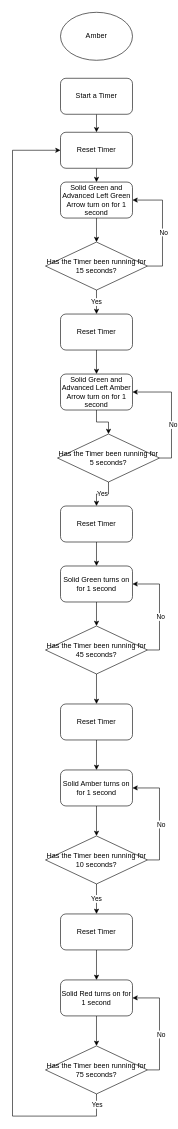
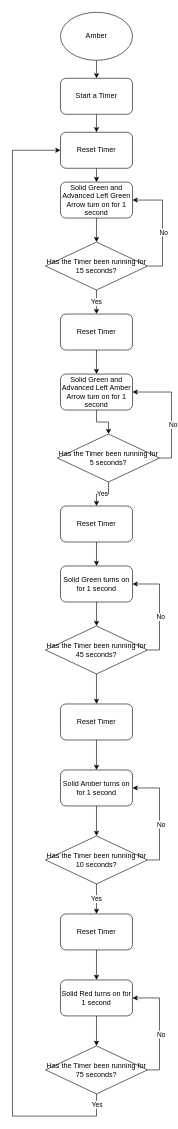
+ <mxCell id="2" style="edgeStyle=orthogonalEdgeStyle;rounded=0;orthogonalLoop=1;jettySize=auto;html=1;exitX=0.5;exitY=1;exitDx=0;exitDy=0;entryX=0.5;entryY=0;entryDx=0;entryDy=0;" edge="1" parent="1" source="3" target="7"><mxGeometry relative="1" as="geometry" /></mxCell>
